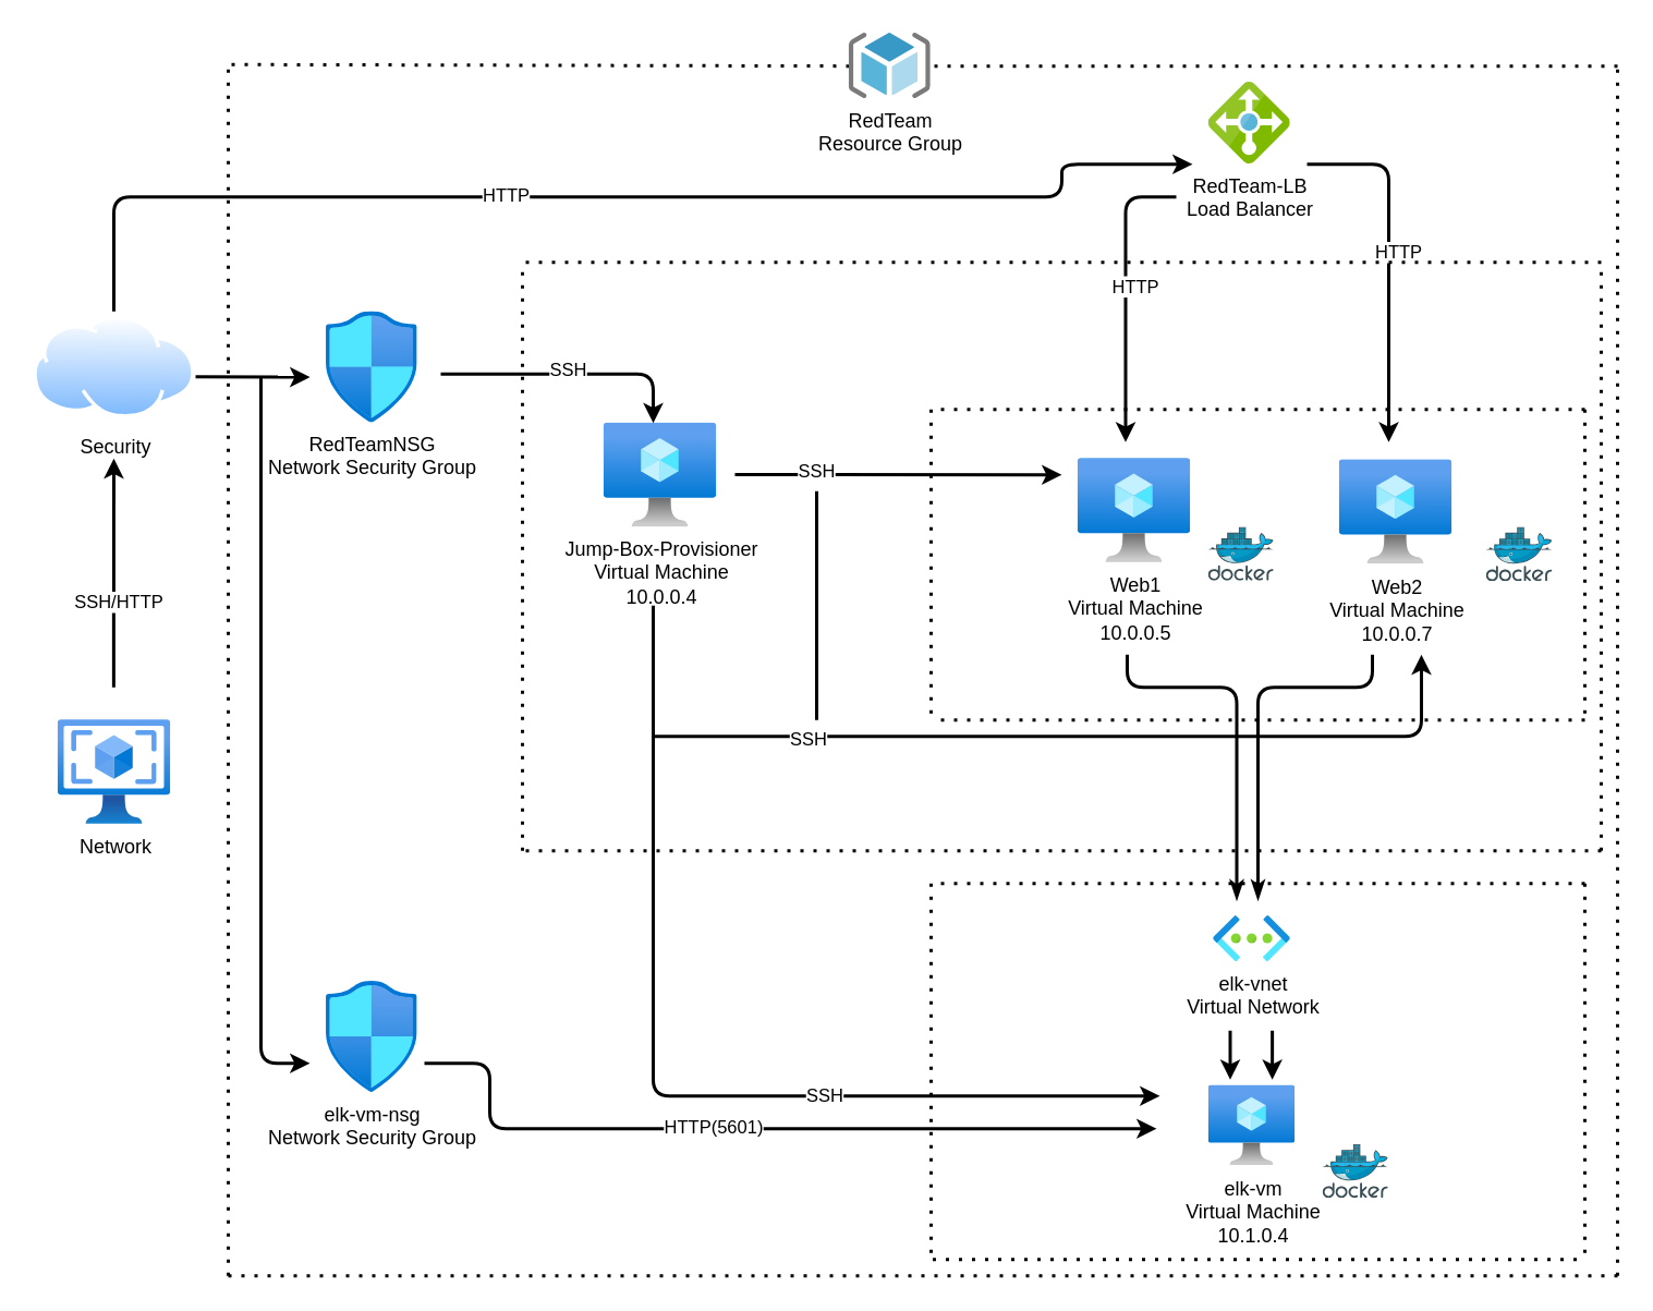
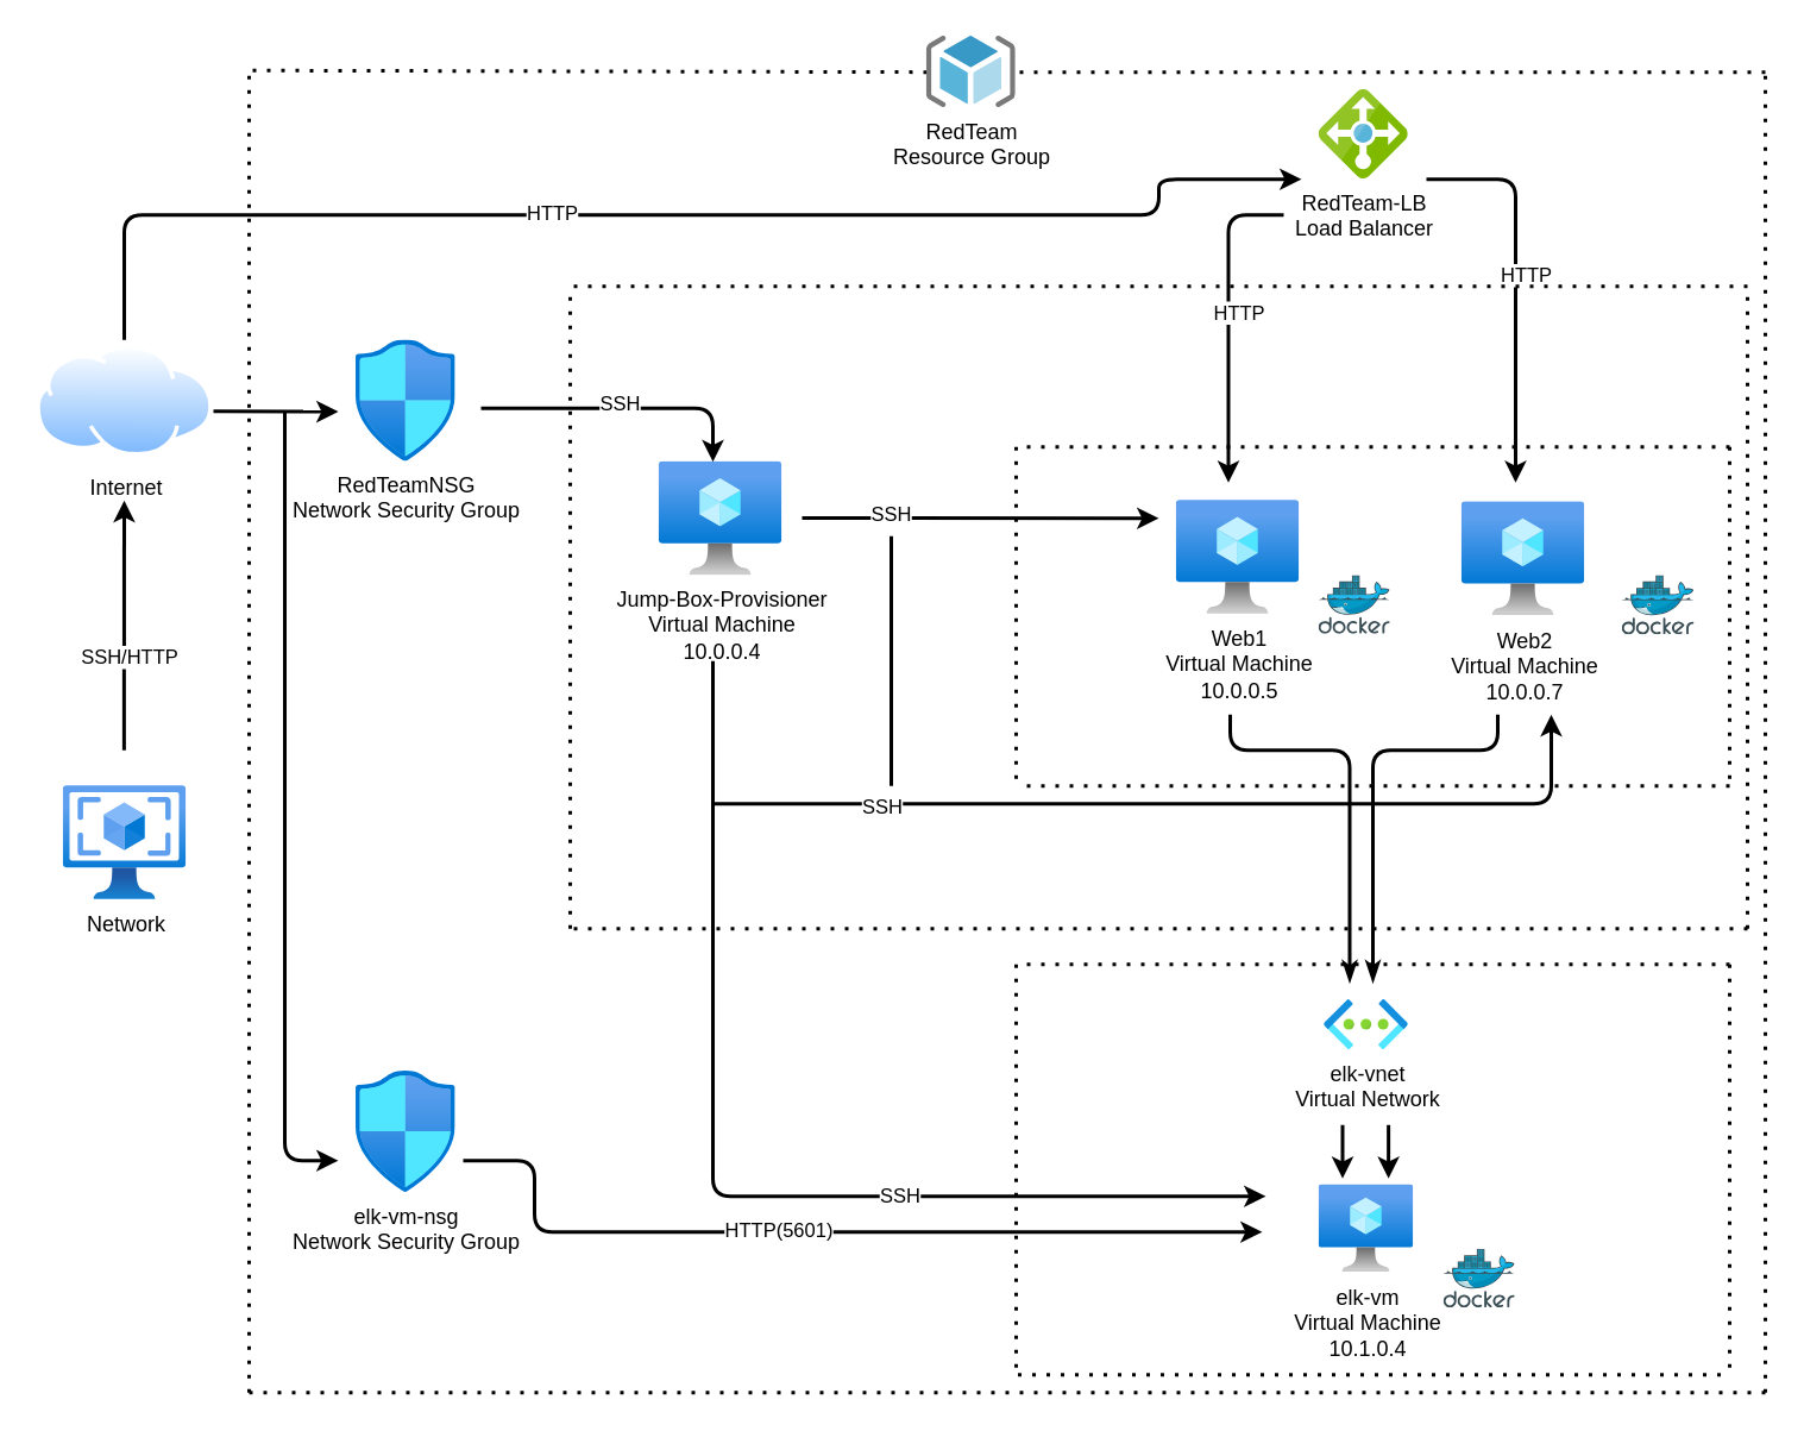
- <mxCell id="23" value="Security" style="aspect=fixed;perimeter=ellipsePerimeter;html=1;align=center;shadow=0;dashed=0;spacingTop=3;image;image=img/lib/active_directory/internet_cloud.svg;" vertex="1" parent="1"><mxGeometry x="20" y="193.18" width="99" height="62.37" as="geometry" /></mxCell>
+ <mxCell id="23" value="Internet" style="aspect=fixed;perimeter=ellipsePerimeter;html=1;align=center;shadow=0;dashed=0;spacingTop=3;image;image=img/lib/active_directory/internet_cloud.svg;" vertex="1" parent="1"><mxGeometry x="20" y="193.18" width="99" height="62.37" as="geometry" /></mxCell>
